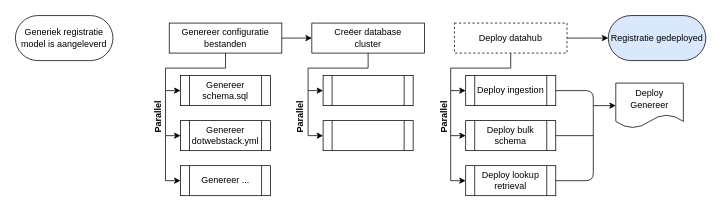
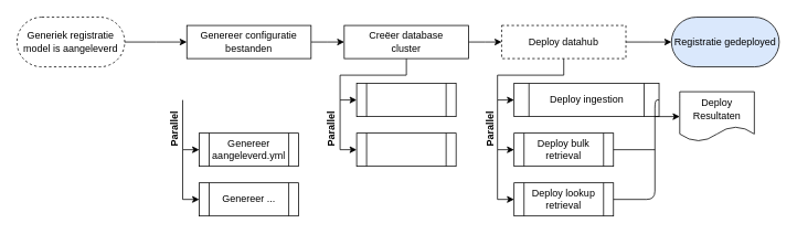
- <mxCell id="3" value="Generiek registratie model is aangeleverd" style="rounded=1;whiteSpace=wrap;html=1;arcSize=50;" vertex="1" parent="1"><mxGeometry x="20" y="20" width="130" height="60" as="geometry" /></mxCell>
+ <mxCell id="3" value="Generiek registratie model is aangeleverd" style="rounded=1;whiteSpace=wrap;html=1;arcSize=50;dashed=1;" vertex="1" parent="1"><mxGeometry x="20" y="20" width="130" height="60" as="geometry" /></mxCell>
+ <mxCell id="2" style="edgeStyle=elbowEdgeStyle;rounded=0;orthogonalLoop=1;jettySize=auto;html=1;exitX=1;exitY=0.5;exitDx=0;exitDy=0;entryX=0;entryY=0.5;entryDx=0;entryDy=0;" edge="1" parent="1" source="3" target="6"><mxGeometry relative="1" as="geometry" /></mxCell>
+ <mxCell id="13" style="edgeStyle=elbowEdgeStyle;rounded=0;orthogonalLoop=1;jettySize=auto;html=1;exitX=1;exitY=0.5;exitDx=0;exitDy=0;entryX=0;entryY=0.5;entryDx=0;entryDy=0;" edge="1" parent="1" source="14" target="19"><mxGeometry relative="1" as="geometry" /></mxCell>
- <mxCell id="4" style="edgeStyle=orthogonalEdgeStyle;rounded=0;orthogonalLoop=1;jettySize=auto;html=1;entryX=0;entryY=0.5;entryDx=0;entryDy=0;" edge="1" parent="1" source="6" target="7"><mxGeometry relative="1" as="geometry" /></mxCell>
- <mxCell id="7" value="Genereer schema.sql" style="shape=process;whiteSpace=wrap;html=1;backgroundOutline=1;" vertex="1" parent="1"><mxGeometry x="240" y="100" width="120" height="40" as="geometry" /></mxCell>
- <mxCell id="20" value="Deploy ingestion" style="shape=process;whiteSpace=wrap;html=1;backgroundOutline=1;" vertex="1" parent="1"><mxGeometry x="620" y="100" width="120" height="40" as="geometry" /></mxCell>
+ <mxCell id="20" value="Deploy ingestion" style="shape=process;whiteSpace=wrap;html=1;backgroundOutline=1;" vertex="1" parent="1"><mxGeometry x="620" y="100" width="175" height="40" as="geometry" /></mxCell>
- <mxCell id="28" value="Deploy Genereer" style="shape=document;whiteSpace=wrap;html=1;boundedLbl=1;" vertex="1" parent="1"><mxGeometry x="820" y="110" width="90" height="60" as="geometry" /></mxCell>
+ <mxCell id="28" value="Deploy Resultaten" style="shape=document;whiteSpace=wrap;html=1;boundedLbl=1;" vertex="1" parent="1"><mxGeometry x="820" y="110" width="90" height="60" as="geometry" /></mxCell>
- <mxCell id="8" value="Genereer dotwebstack.yml" style="shape=process;whiteSpace=wrap;html=1;backgroundOutline=1;" vertex="1" parent="1"><mxGeometry x="240" y="160" width="120" height="40" as="geometry" /></mxCell>
+ <mxCell id="8" value="Genereer aangeleverd.yml" style="shape=process;whiteSpace=wrap;html=1;backgroundOutline=1;" vertex="1" parent="1"><mxGeometry x="240" y="160" width="120" height="40" as="geometry" /></mxCell>
- <mxCell id="21" value="Deploy bulk schema" style="shape=process;whiteSpace=wrap;html=1;backgroundOutline=1;" vertex="1" parent="1"><mxGeometry x="620" y="160" width="120" height="40" as="geometry" /></mxCell>
+ <mxCell id="21" value="Deploy bulk retrieval" style="shape=process;whiteSpace=wrap;html=1;backgroundOutline=1;" vertex="1" parent="1"><mxGeometry x="620" y="160" width="120" height="40" as="geometry" /></mxCell>
